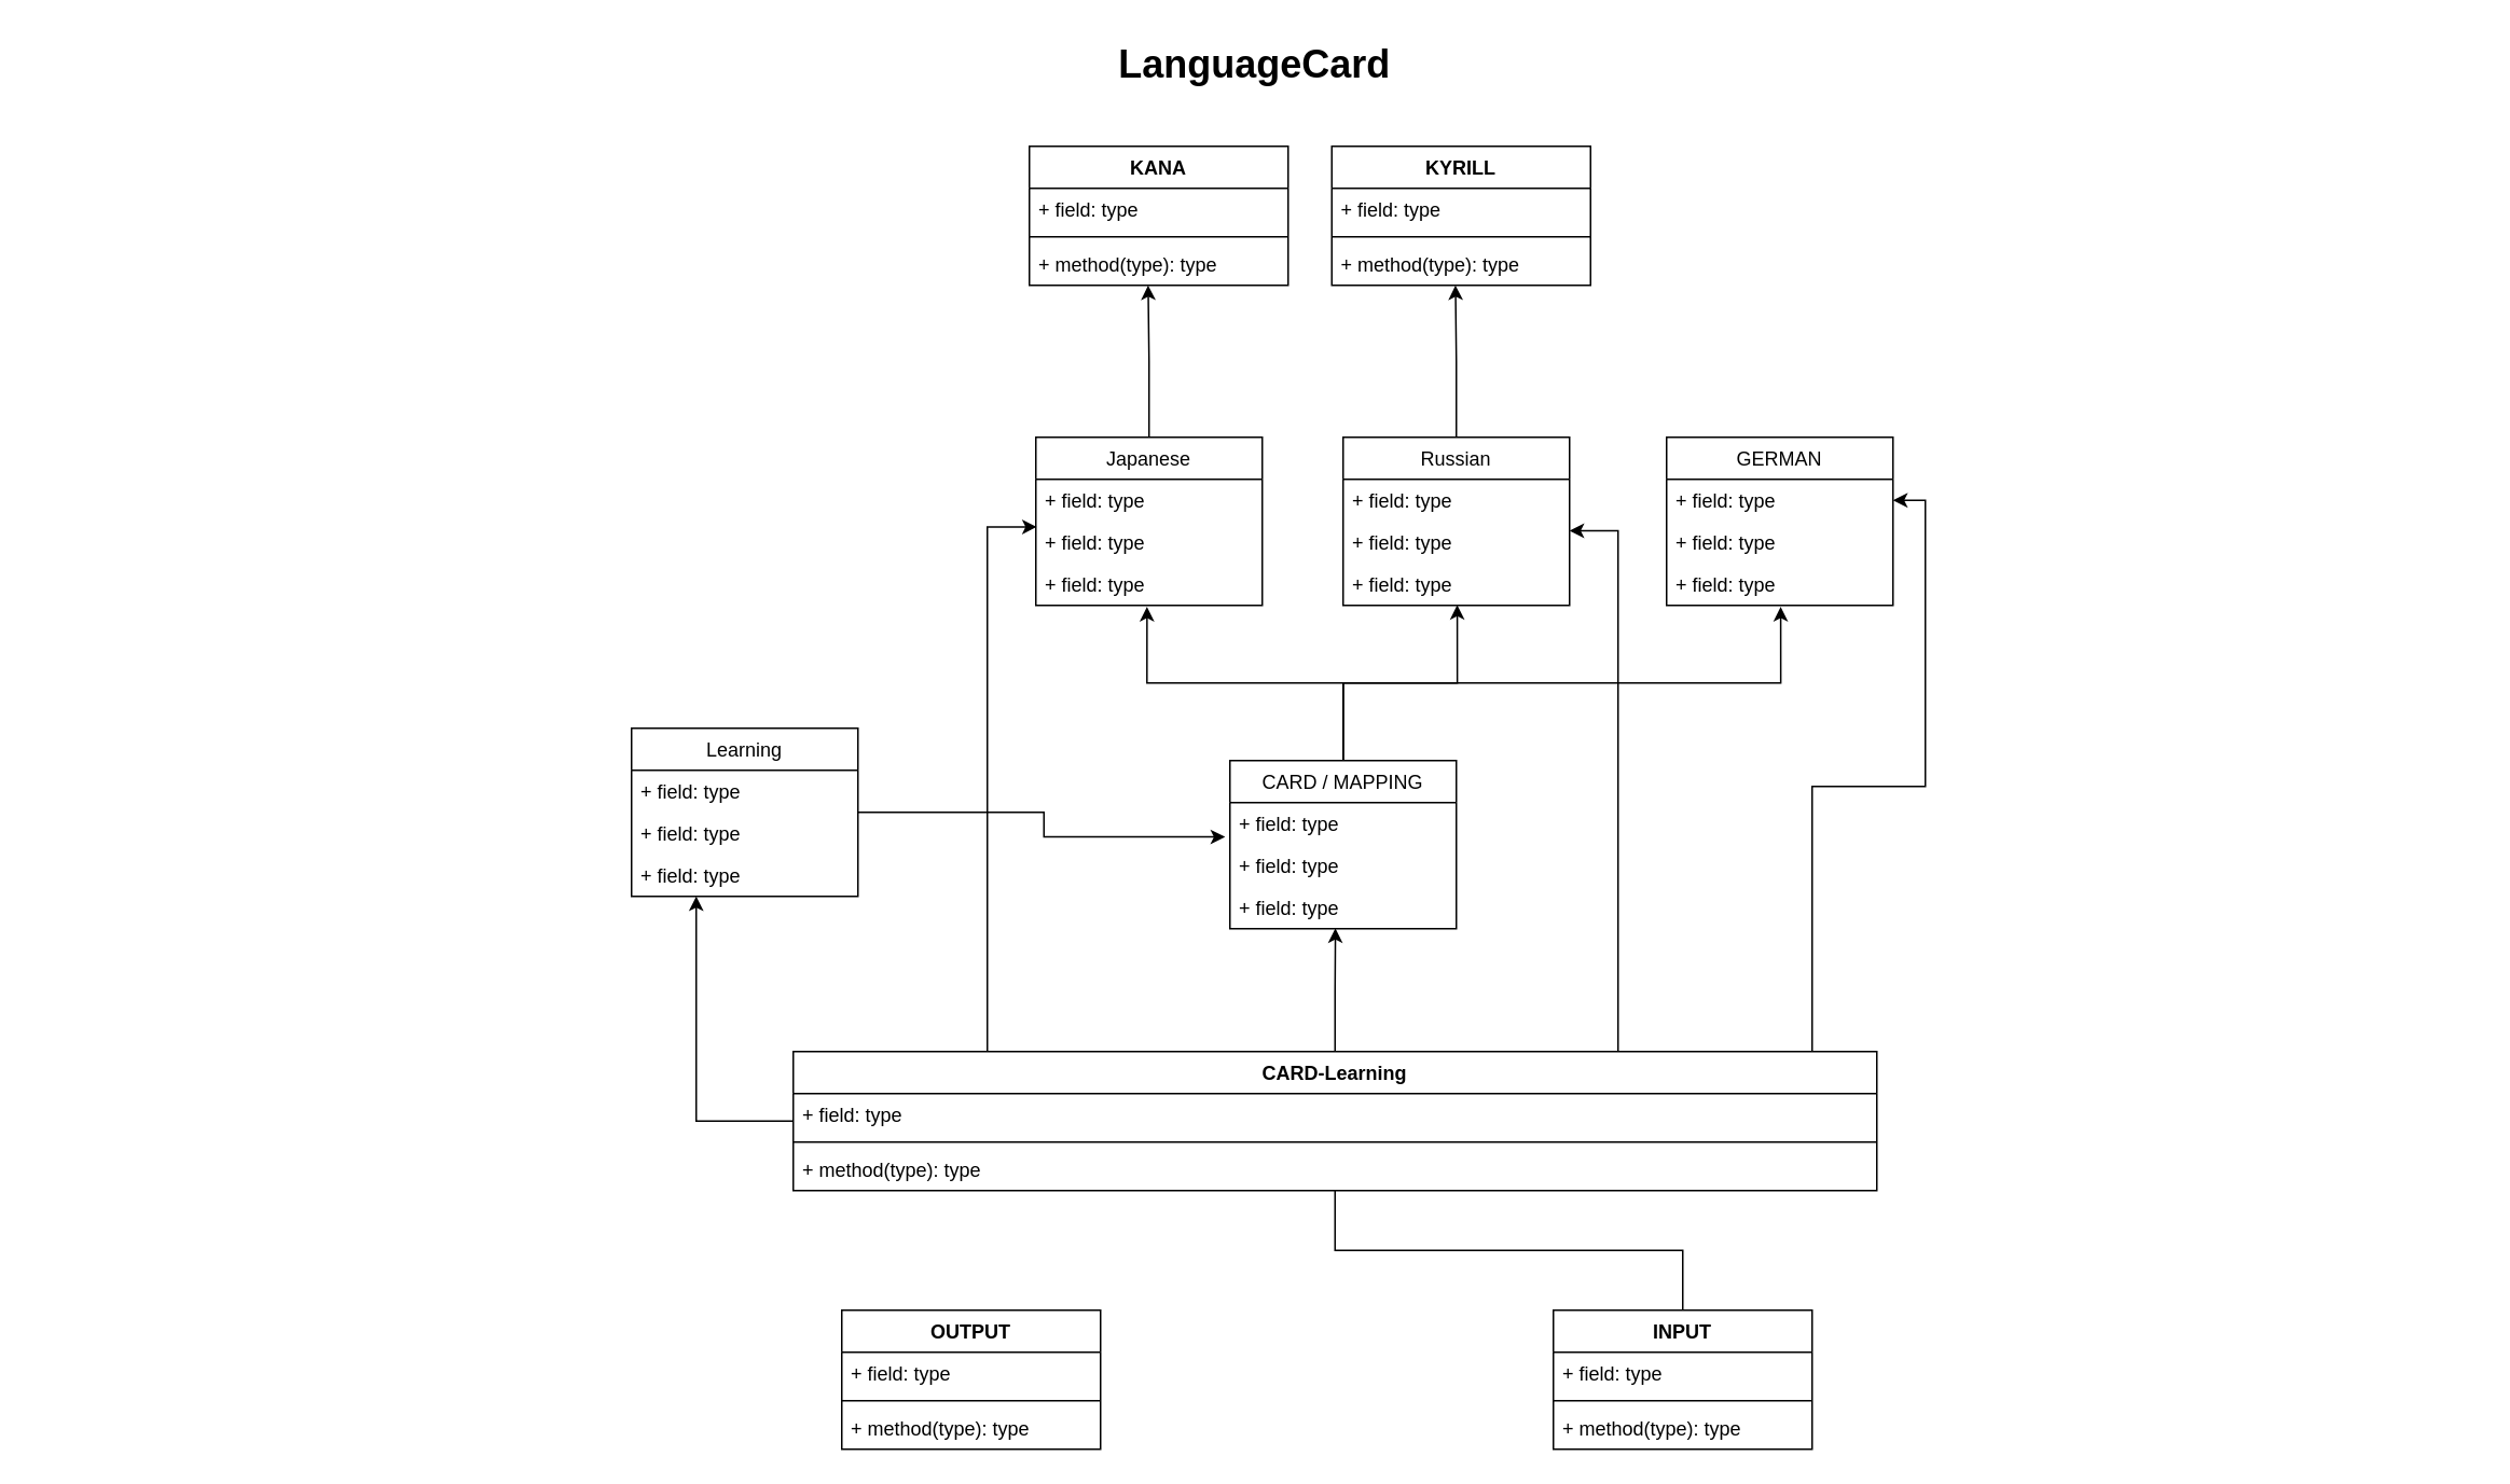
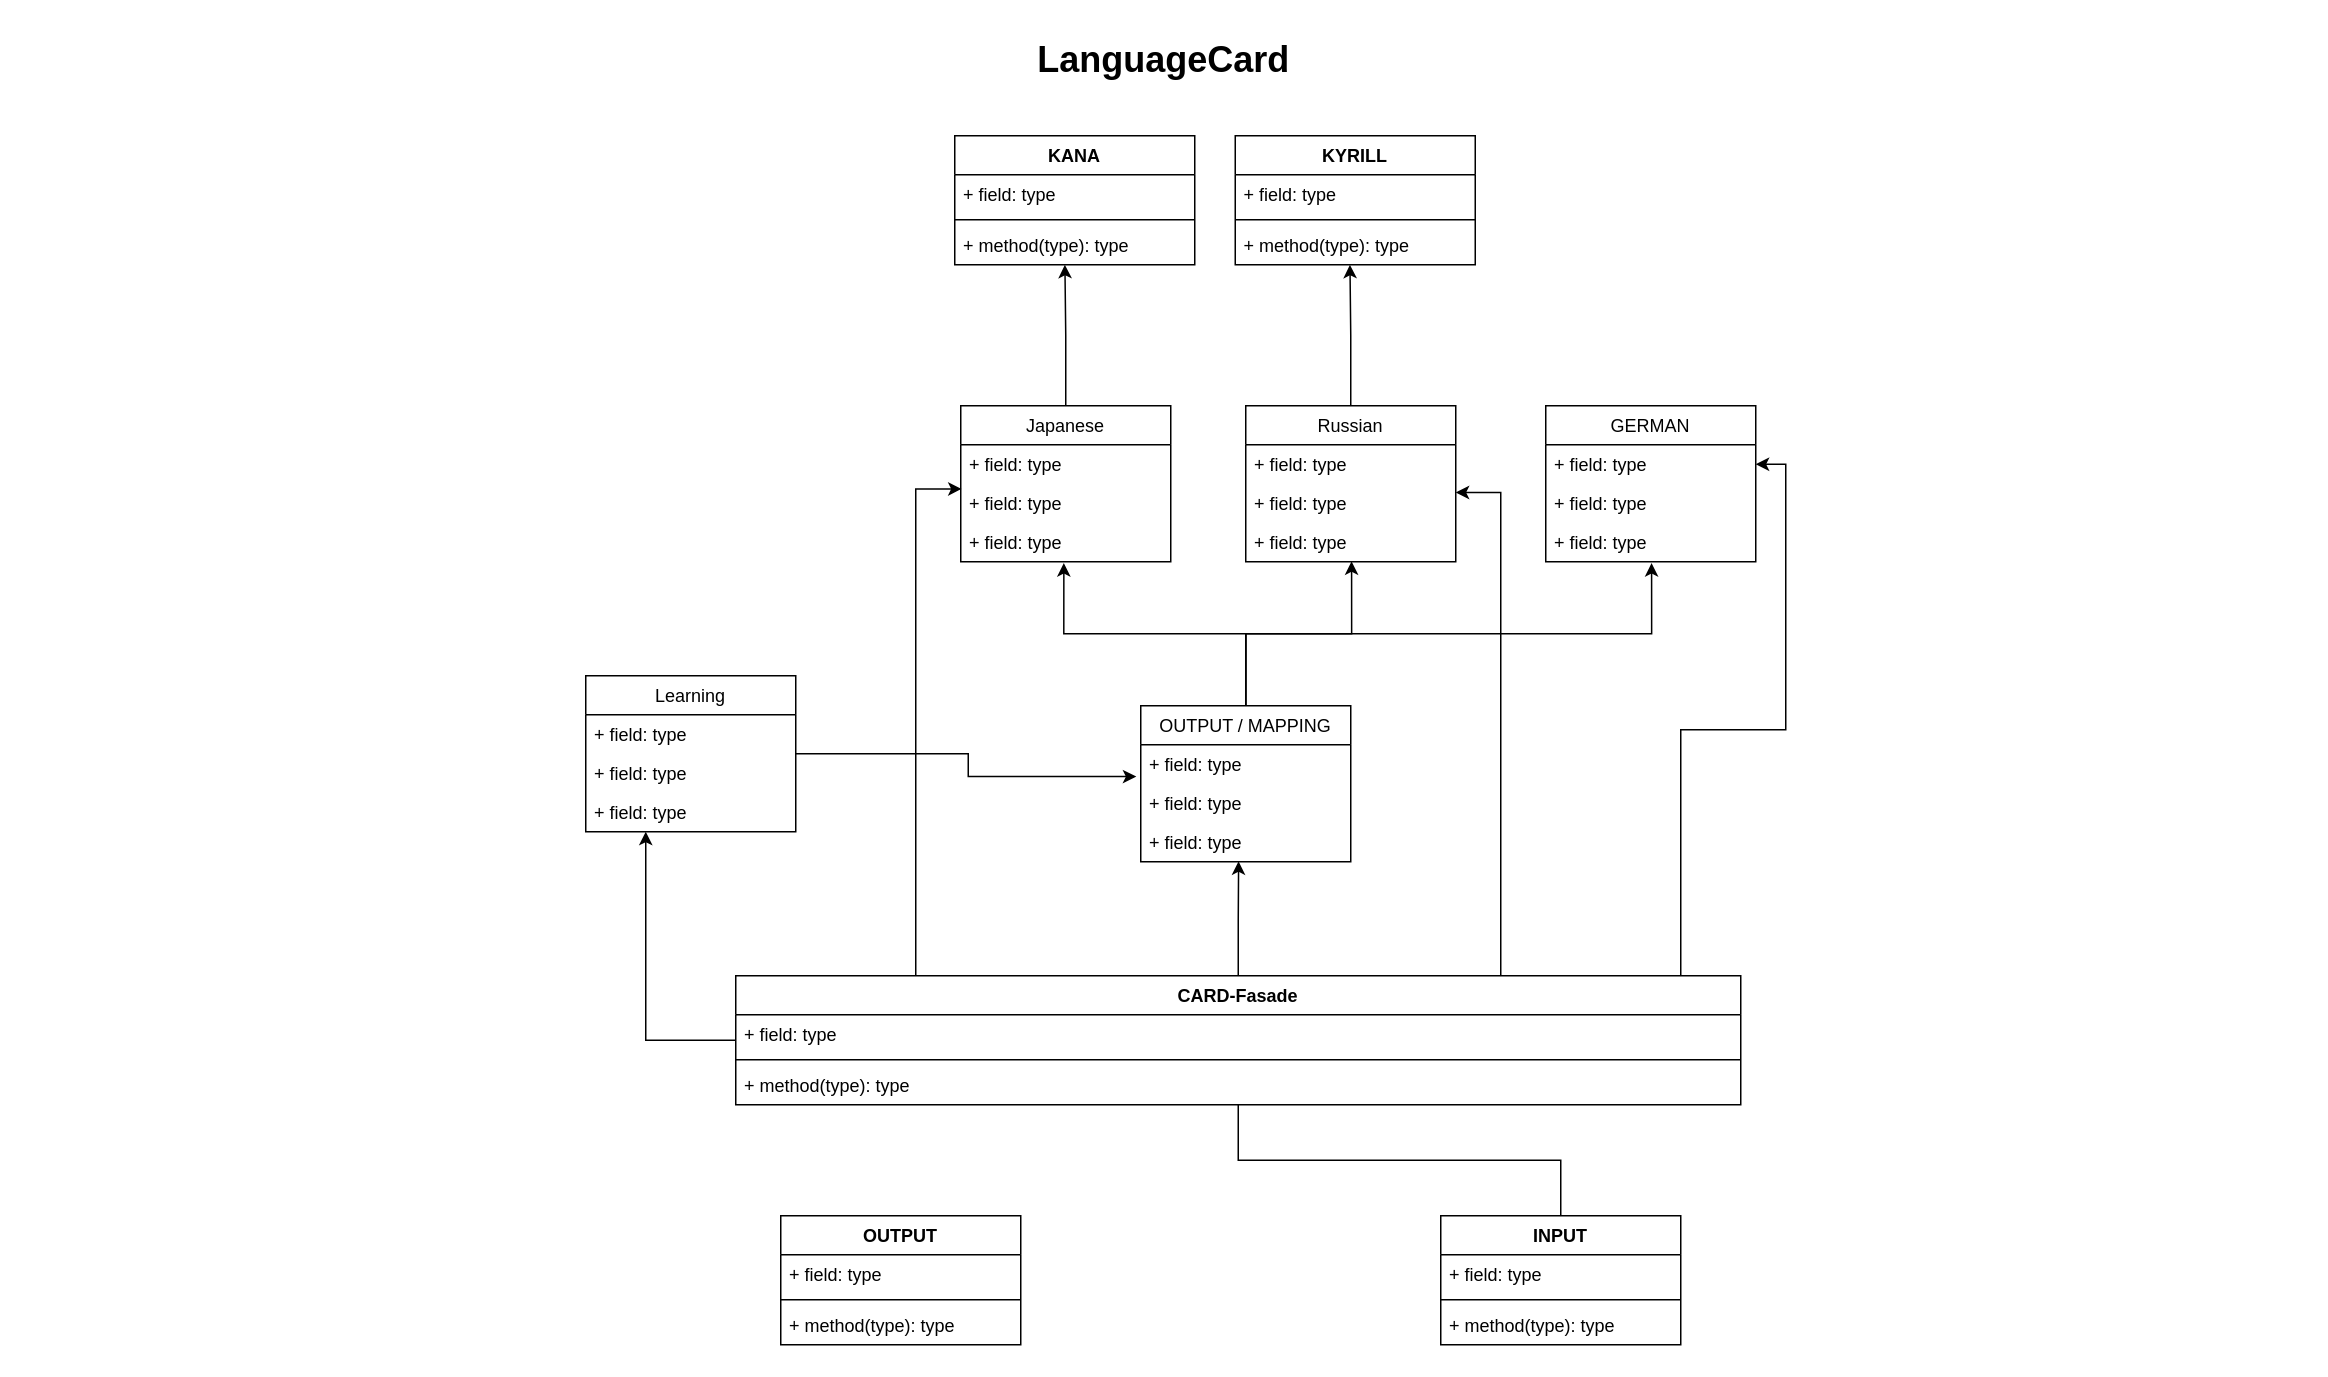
- <mxCell id="6" value="CARD / MAPPING" style="swimlane;fontStyle=0;childLayout=stackLayout;horizontal=1;startSize=26;fillColor=none;horizontalStack=0;resizeParent=1;resizeParentMax=0;resizeLast=0;collapsible=1;marginBottom=0;" vertex="1" parent="1"><mxGeometry x="760" y="470" width="140" height="104" as="geometry" /></mxCell>
+ <mxCell id="6" value="OUTPUT / MAPPING" style="swimlane;fontStyle=0;childLayout=stackLayout;horizontal=1;startSize=26;fillColor=none;horizontalStack=0;resizeParent=1;resizeParentMax=0;resizeLast=0;collapsible=1;marginBottom=0;" vertex="1" parent="1"><mxGeometry x="760" y="470" width="140" height="104" as="geometry" /></mxCell>
- <mxCell id="38" value="CARD-Learning" style="swimlane;fontStyle=1;align=center;verticalAlign=top;childLayout=stackLayout;horizontal=1;startSize=26;horizontalStack=0;resizeParent=1;resizeParentMax=0;resizeLast=0;collapsible=1;marginBottom=0;" vertex="1" parent="1"><mxGeometry x="490" y="650" width="670" height="86" as="geometry" /></mxCell>
+ <mxCell id="38" value="CARD-Fasade" style="swimlane;fontStyle=1;align=center;verticalAlign=top;childLayout=stackLayout;horizontal=1;startSize=26;horizontalStack=0;resizeParent=1;resizeParentMax=0;resizeLast=0;collapsible=1;marginBottom=0;" vertex="1" parent="1"><mxGeometry x="490" y="650" width="670" height="86" as="geometry" /></mxCell>
